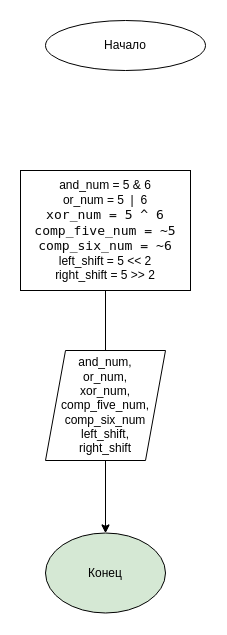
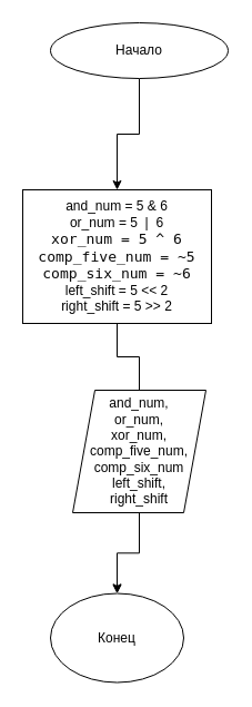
+ <mxCell id="2" style="edgeStyle=orthogonalEdgeStyle;rounded=0;orthogonalLoop=1;jettySize=auto;html=1;entryX=0.5;entryY=0;entryDx=0;entryDy=0;" parent="1" source="3" target="5" edge="1"><mxGeometry relative="1" as="geometry" /></mxCell>
- <mxCell id="8" value="and_num,&lt;br&gt;or_num,&lt;br&gt;xor_num,&lt;br&gt;comp_five_num,&lt;br&gt;comp_six_num&lt;br&gt;left_shift,&lt;br&gt;right_shift" style="shape=parallelogram;perimeter=parallelogramPerimeter;whiteSpace=wrap;html=1;fixedSize=1;" parent="1" vertex="1"><mxGeometry x="45" y="350" width="120" height="110" as="geometry" /></mxCell>
+ <mxCell id="8" value="and_num,&lt;br&gt;or_num,&lt;br&gt;xor_num,&lt;br&gt;comp_five_num,&lt;br&gt;comp_six_num&lt;br&gt;left_shift,&lt;br&gt;right_shift" style="shape=parallelogram;perimeter=parallelogramPerimeter;whiteSpace=wrap;html=1;fixedSize=1;" parent="1" vertex="1"><mxGeometry x="65" y="350" width="120" height="110" as="geometry" /></mxCell>
- <mxCell id="9" value="Конец" style="ellipse;whiteSpace=wrap;html=1;fillColor=#d5e8d4;" parent="1" vertex="1"><mxGeometry x="45" y="532.5" width="120" height="80" as="geometry" /></mxCell>
+ <mxCell id="9" value="Конец" style="ellipse;whiteSpace=wrap;html=1;" parent="1" vertex="1"><mxGeometry x="45" y="532.5" width="120" height="80" as="geometry" /></mxCell>
